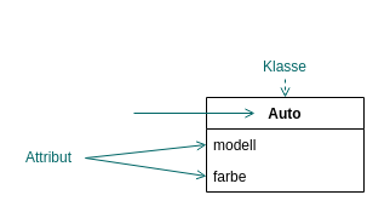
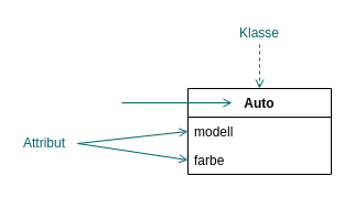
- <mxCell id="9" value="&lt;font color=&quot;#006666&quot;&gt;Klasse&lt;/font&gt;" style="text;html=1;strokeColor=none;fillColor=none;align=center;verticalAlign=middle;whiteSpace=wrap;rounded=0;" vertex="1" parent="1"><mxGeometry x="205" y="45" width="60" height="20" as="geometry" /></mxCell>
+ <mxCell id="9" value="&lt;font color=&quot;#006666&quot;&gt;Klasse&lt;/font&gt;" style="text;html=1;strokeColor=none;fillColor=none;align=center;verticalAlign=middle;whiteSpace=wrap;rounded=0;" vertex="1" parent="1"><mxGeometry x="205" y="20" width="60" height="20" as="geometry" /></mxCell>
